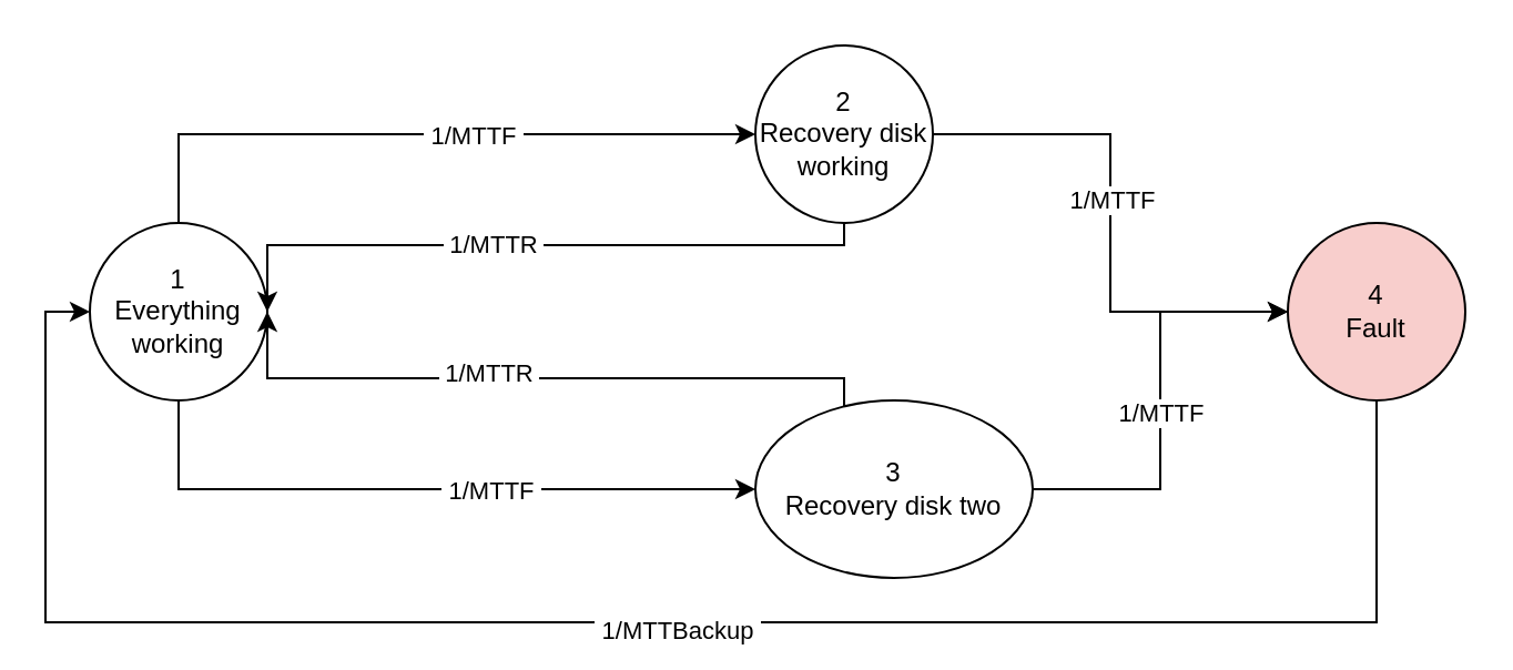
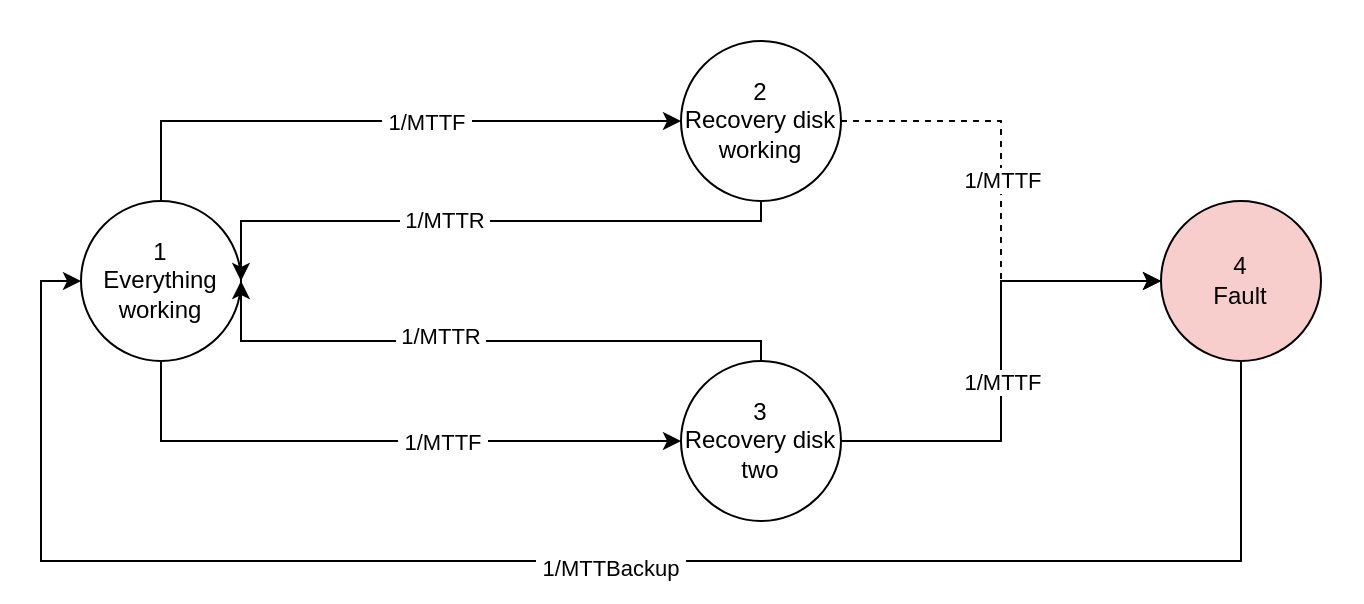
- <mxCell id="9" style="edgeStyle=orthogonalEdgeStyle;rounded=0;orthogonalLoop=1;jettySize=auto;html=1;" edge="1" parent="1" source="11" target="14"><mxGeometry relative="1" as="geometry" /></mxCell>
+ <mxCell id="9" style="edgeStyle=orthogonalEdgeStyle;rounded=0;orthogonalLoop=1;jettySize=auto;html=1;dashed=1;" edge="1" parent="1" source="11" target="14"><mxGeometry relative="1" as="geometry" /></mxCell>
- <mxCell id="19" value="3&lt;br&gt;Recovery disk two" style="ellipse;whiteSpace=wrap;html=1;aspect=fixed;" vertex="1" parent="1"><mxGeometry x="340" y="180" width="125" height="80" as="geometry" /></mxCell>
+ <mxCell id="19" value="3&lt;br&gt;Recovery disk two" style="ellipse;whiteSpace=wrap;html=1;aspect=fixed;" vertex="1" parent="1"><mxGeometry x="340" y="180" width="80" height="80" as="geometry" /></mxCell>
